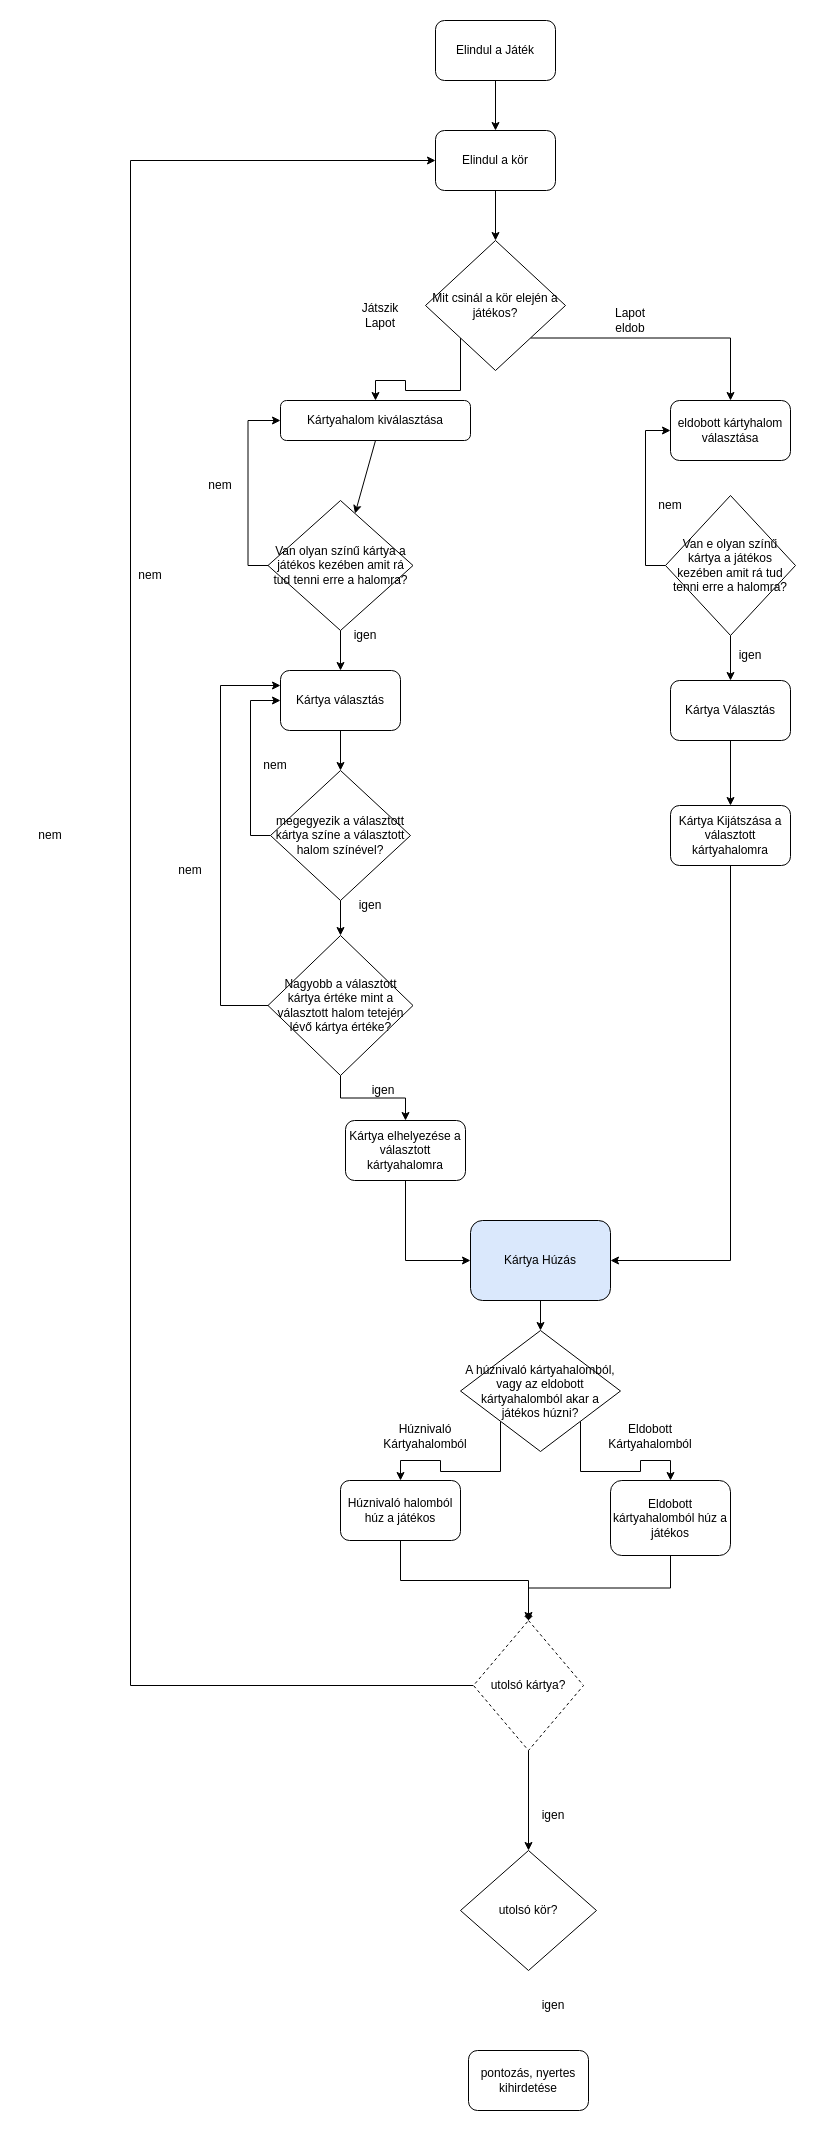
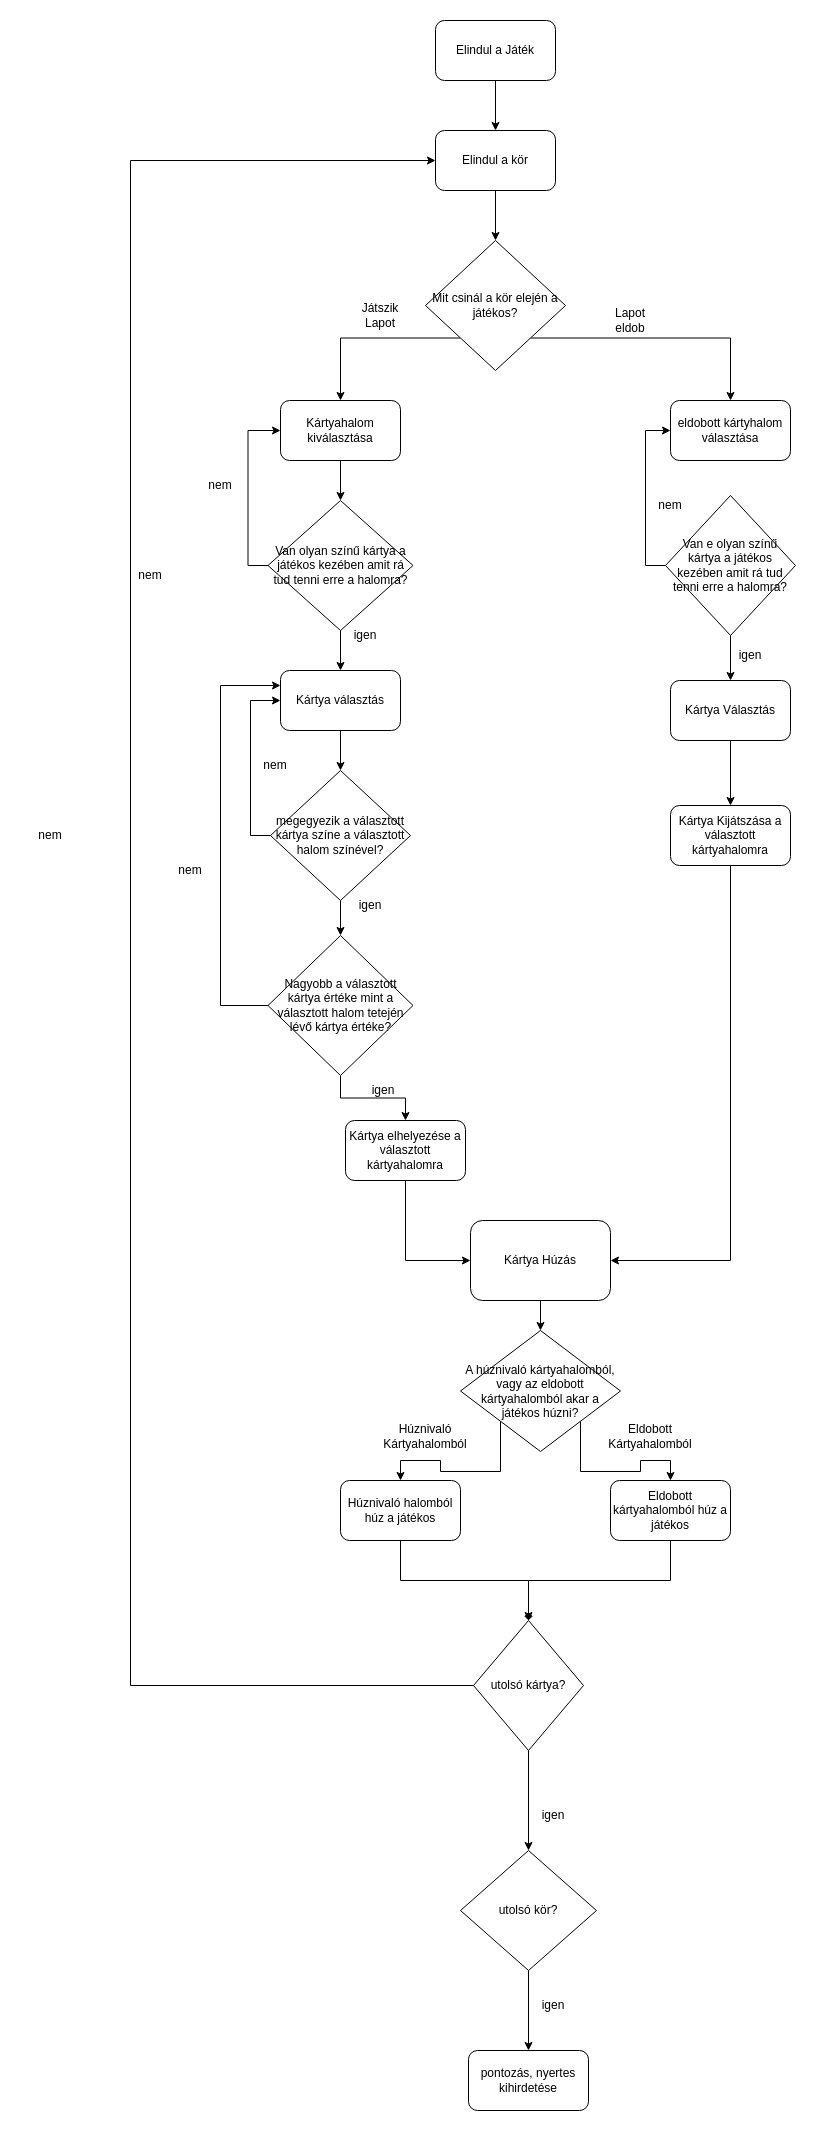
- <mxCell id="23" value="Kártyahalom kiválasztása" style="rounded=1;whiteSpace=wrap;html=1;" parent="1" vertex="1"><mxGeometry x="280" y="400" width="190" height="40" as="geometry" /></mxCell>
+ <mxCell id="23" value="Kártyahalom kiválasztása" style="rounded=1;whiteSpace=wrap;html=1;" parent="1" vertex="1"><mxGeometry x="280" y="400" width="120" height="60" as="geometry" /></mxCell>
- <mxCell id="2" value="Kártya Húzás" style="rounded=1;whiteSpace=wrap;html=1;fillColor=#dae8fc;" parent="1" vertex="1"><mxGeometry x="470" y="1220" width="140" height="80" as="geometry" /></mxCell>
+ <mxCell id="2" value="Kártya Húzás" style="rounded=1;whiteSpace=wrap;html=1;" parent="1" vertex="1"><mxGeometry x="470" y="1220" width="140" height="80" as="geometry" /></mxCell>
- <mxCell id="60" value="Eldobott kártyahalomból húz a játékos" style="rounded=1;whiteSpace=wrap;html=1;" vertex="1" parent="1"><mxGeometry x="610" y="1480" width="120" height="75" as="geometry" /></mxCell>
+ <mxCell id="60" value="Eldobott kártyahalomból húz a játékos" style="rounded=1;whiteSpace=wrap;html=1;" vertex="1" parent="1"><mxGeometry x="610" y="1480" width="120" height="60" as="geometry" /></mxCell>
- <mxCell id="5" value="utolsó kártya?" style="rhombus;whiteSpace=wrap;html=1;dashed=1;" parent="1" vertex="1"><mxGeometry x="473" y="1620" width="110" height="130" as="geometry" /></mxCell>
+ <mxCell id="5" value="utolsó kártya?" style="rhombus;whiteSpace=wrap;html=1;" parent="1" vertex="1"><mxGeometry x="473" y="1620" width="110" height="130" as="geometry" /></mxCell>
+ <mxCell id="10" value="" style="endArrow=classic;html=1;rounded=0;exitX=0.5;exitY=1;exitDx=0;exitDy=0;entryX=0.5;entryY=0;entryDx=0;entryDy=0;" parent="1" target="11" edge="1" source="9"><mxGeometry width="50" height="50" relative="1" as="geometry"><mxPoint x="577" y="1950" as="sourcePoint" /><mxPoint x="633" y="2030" as="targetPoint" /></mxGeometry></mxCell>
